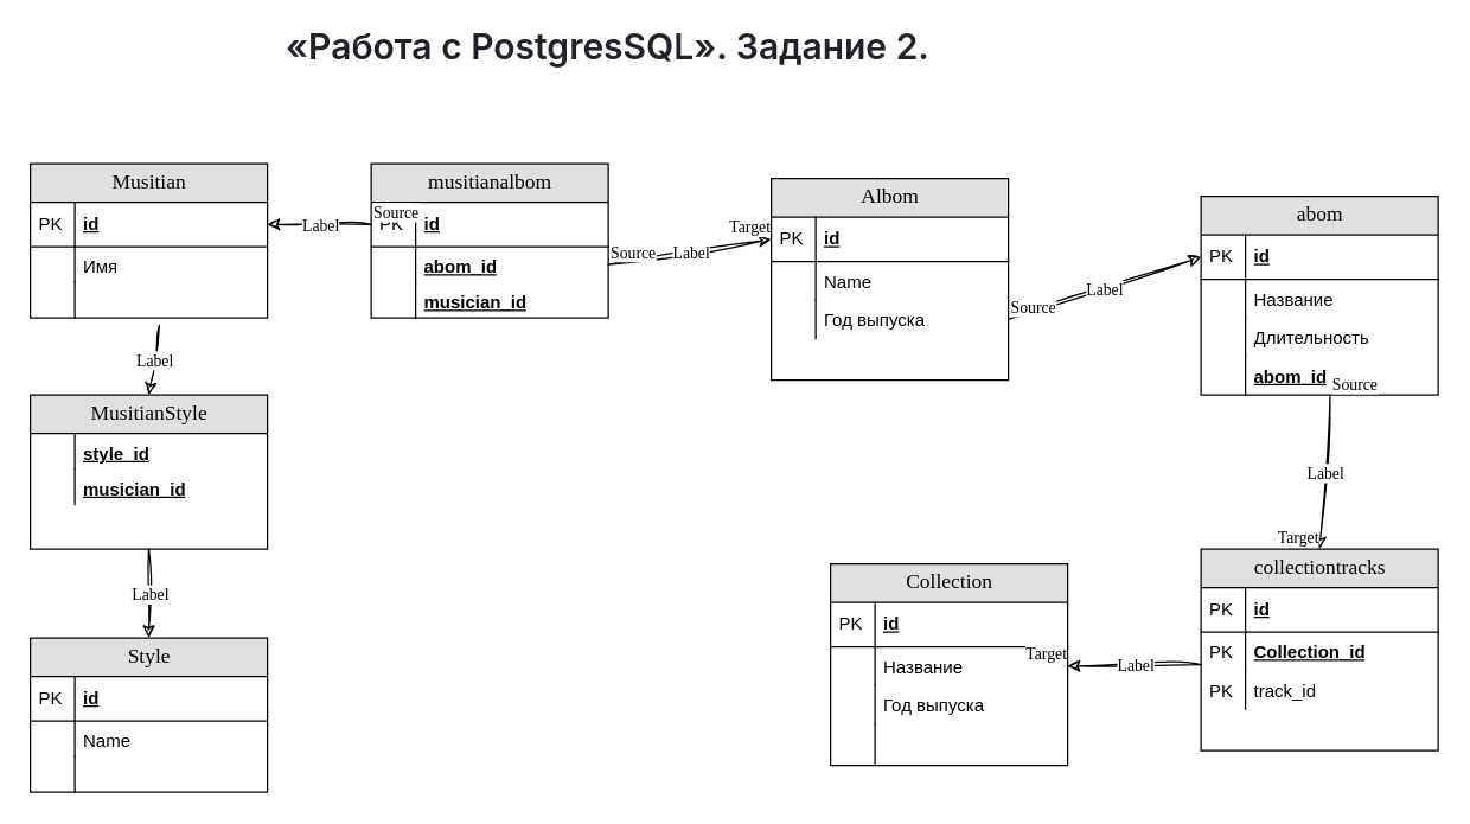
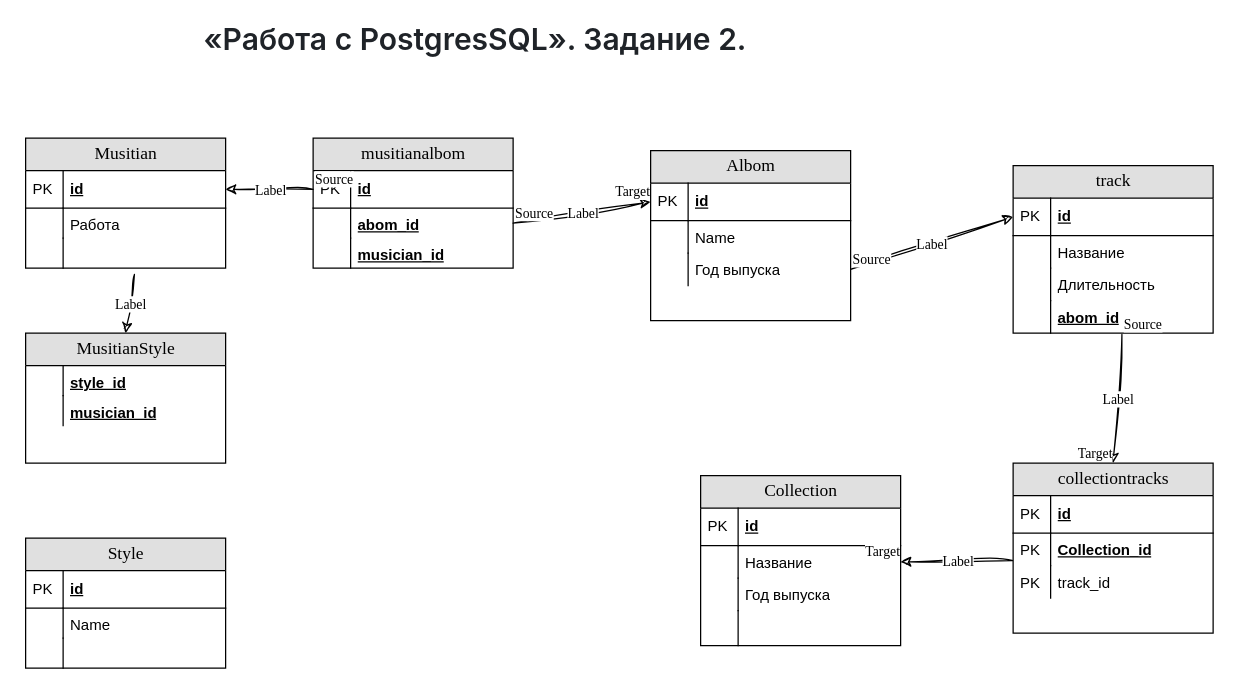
- <mxCell id="28" value="&lt;h1 style=&quot;box-sizing: border-box; margin-right: 0px; margin-bottom: var(--base-size-16); margin-left: 0px; font-weight: var(--base-text-weight-semibold, 600); line-height: 1.25; padding-bottom: 0.3em; border-bottom: 1px solid var(--borderColor-muted, var(--color-border-muted)); color: rgb(31, 35, 40); font-family: -apple-system, BlinkMacSystemFont, &amp;quot;Segoe UI&amp;quot;, &amp;quot;Noto Sans&amp;quot;, Helvetica, Arial, sans-serif, &amp;quot;Apple Color Emoji&amp;quot;, &amp;quot;Segoe UI Emoji&amp;quot;; text-align: start; background-color: rgb(255, 255, 255); margin-top: 0px !important;&quot; dir=&quot;auto&quot; class=&quot;heading-element&quot; tabindex=&quot;-1&quot;&gt;«Работа с PostgresSQL». Задание 2.&lt;/h1&gt;" style="text;strokeColor=none;align=center;fillColor=none;html=1;verticalAlign=middle;whiteSpace=wrap;rounded=0;fontFamily=Architects Daughter;fontSource=https%3A%2F%2Ffonts.googleapis.com%2Fcss%3Ffamily%3DArchitects%2BDaughter;" parent="1" vertex="1"><mxGeometry x="160" y="20" width="500" height="30" as="geometry" /></mxCell>
+ <mxCell id="28" value="&lt;h1 style=&quot;box-sizing: border-box; margin-right: 0px; margin-bottom: var(--base-size-16); margin-left: 0px; font-weight: var(--base-text-weight-semibold, 600); line-height: 1.25; padding-bottom: 0.3em; border-bottom: 1px solid var(--borderColor-muted, var(--color-border-muted)); color: rgb(31, 35, 40); font-family: -apple-system, BlinkMacSystemFont, &amp;quot;Segoe UI&amp;quot;, &amp;quot;Noto Sans&amp;quot;, Helvetica, Arial, sans-serif, &amp;quot;Apple Color Emoji&amp;quot;, &amp;quot;Segoe UI Emoji&amp;quot;; text-align: start; background-color: rgb(255, 255, 255); margin-top: 0px !important;&quot; dir=&quot;auto&quot; class=&quot;heading-element&quot; tabindex=&quot;-1&quot;&gt;«Работа с PostgresSQL». Задание 2.&lt;/h1&gt;" style="text;strokeColor=none;align=center;fillColor=none;html=1;verticalAlign=middle;whiteSpace=wrap;rounded=0;fontFamily=Architects Daughter;fontSource=https%3A%2F%2Ffonts.googleapis.com%2Fcss%3Ffamily%3DArchitects%2BDaughter;" parent="1" vertex="1"><mxGeometry x="130" y="20" width="500" height="30" as="geometry" /></mxCell>
- <mxCell id="19" value="abom" style="swimlane;html=1;fontStyle=0;childLayout=stackLayout;horizontal=1;startSize=26;fillColor=#e0e0e0;horizontalStack=0;resizeParent=1;resizeLast=0;collapsible=1;marginBottom=0;swimlaneFillColor=#ffffff;align=center;rounded=0;shadow=0;comic=0;labelBackgroundColor=none;strokeWidth=1;fontFamily=Verdana;fontSize=14;textDirection=ltr;" parent="1" vertex="1"><mxGeometry x="810" y="132" width="160" height="134" as="geometry" /></mxCell>
+ <mxCell id="19" value="track" style="swimlane;html=1;fontStyle=0;childLayout=stackLayout;horizontal=1;startSize=26;fillColor=#e0e0e0;horizontalStack=0;resizeParent=1;resizeLast=0;collapsible=1;marginBottom=0;swimlaneFillColor=#ffffff;align=center;rounded=0;shadow=0;comic=0;labelBackgroundColor=none;strokeWidth=1;fontFamily=Verdana;fontSize=14;textDirection=ltr;" parent="1" vertex="1"><mxGeometry x="810" y="132" width="160" height="134" as="geometry" /></mxCell>
- <mxCell id="8" value="Имя" style="shape=partialRectangle;top=0;left=0;right=0;bottom=0;html=1;align=left;verticalAlign=top;fillColor=none;spacingLeft=34;spacingRight=4;whiteSpace=wrap;overflow=hidden;rotatable=0;points=[[0,0.5],[1,0.5]];portConstraint=eastwest;dropTarget=0;textDirection=ltr;" parent="5" vertex="1"><mxGeometry y="56" width="160" height="24" as="geometry" /></mxCell>
+ <mxCell id="8" value="Работа" style="shape=partialRectangle;top=0;left=0;right=0;bottom=0;html=1;align=left;verticalAlign=top;fillColor=none;spacingLeft=34;spacingRight=4;whiteSpace=wrap;overflow=hidden;rotatable=0;points=[[0,0.5],[1,0.5]];portConstraint=eastwest;dropTarget=0;textDirection=ltr;" parent="5" vertex="1"><mxGeometry y="56" width="160" height="24" as="geometry" /></mxCell>
- <mxCell id="84" value="" style="endArrow=classic;html=1;rounded=0;sketch=1;hachureGap=4;jiggle=2;curveFitting=1;fontFamily=Architects Daughter;fontSource=https%3A%2F%2Ffonts.googleapis.com%2Fcss%3Ffamily%3DArchitects%2BDaughter;exitX=0.5;exitY=1;exitDx=0;exitDy=0;entryX=0.5;entryY=0;entryDx=0;entryDy=0;" parent="1" source="70" target="75" edge="1"><mxGeometry relative="1" as="geometry"><mxPoint x="370" y="380" as="sourcePoint" /><mxPoint x="470" y="380" as="targetPoint" /></mxGeometry></mxCell>
- <mxCell id="85" value="Label" style="edgeLabel;resizable=0;html=1;;align=center;verticalAlign=middle;sketch=1;hachureGap=4;jiggle=2;curveFitting=1;fontFamily=Architects Daughter;fontSource=https%3A%2F%2Ffonts.googleapis.com%2Fcss%3Ffamily%3DArchitects%2BDaughter;" parent="84" connectable="0" vertex="1"><mxGeometry relative="1" as="geometry" /></mxCell>
